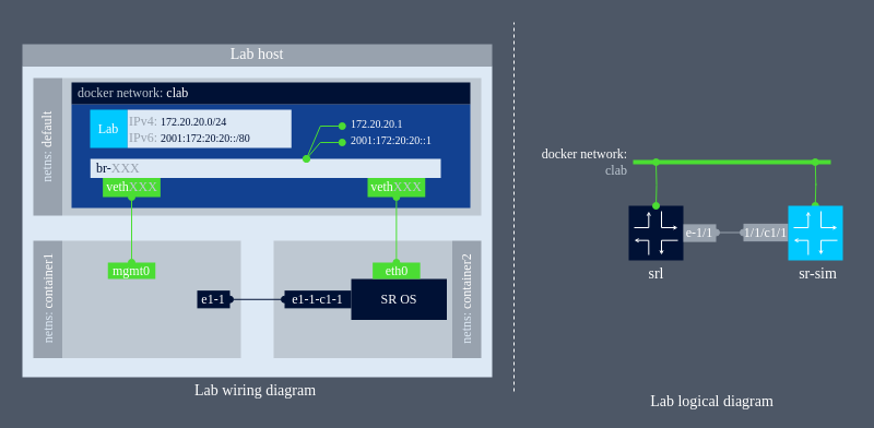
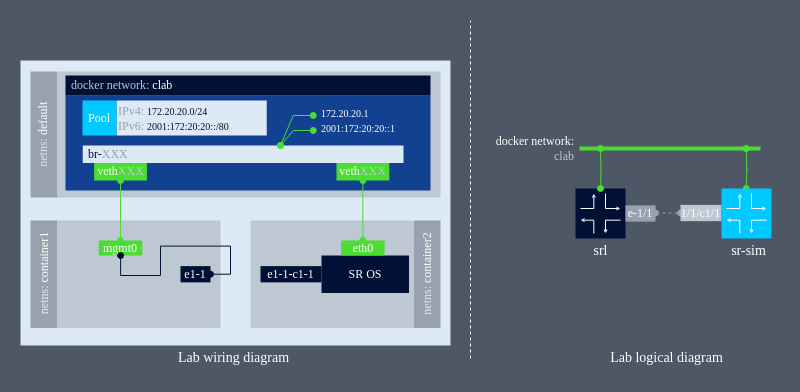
- <mxCell id="3" value="&lt;span style=&quot;font-size: 14px&quot;&gt;Lab host&lt;/span&gt;" style="rounded=0;whiteSpace=wrap;html=1;fontSize=12;align=center;fontFamily=Manrope;fontSource=https%3A%2F%2Ffonts.googleapis.com%2Fcss%3Ffamily%3DManrope;dashed=1;strokeColor=none;fillColor=#98A2AE;fontColor=#FFFFFF;" parent="1" vertex="1"><mxGeometry x="20" y="40" width="430" height="20" as="geometry" /></mxCell>
- <mxCell id="15" value="&lt;font face=&quot;Fira Code&quot; data-font-src=&quot;https://fonts.googleapis.com/css?family=Fira+Code&quot;&gt;Lab&lt;br&gt;&lt;/font&gt;" style="rounded=0;whiteSpace=wrap;html=1;fontSize=12;align=center;strokeColor=none;fontFamily=Manrope;fontSource=https%3A%2F%2Ffonts.googleapis.com%2Fcss%3Ffamily%3DManrope;fontColor=#FFFFFF;spacingLeft=0;verticalAlign=middle;fillColor=#00C9FF;" parent="1" vertex="1"><mxGeometry x="82" y="100" width="34.25" height="35" as="geometry" /></mxCell>
+ <mxCell id="15" value="&lt;font face=&quot;Fira Code&quot; data-font-src=&quot;https://fonts.googleapis.com/css?family=Fira+Code&quot;&gt;Pool&lt;br&gt;&lt;/font&gt;" style="rounded=0;whiteSpace=wrap;html=1;fontSize=12;align=center;strokeColor=none;fontFamily=Manrope;fontSource=https%3A%2F%2Ffonts.googleapis.com%2Fcss%3Ffamily%3DManrope;fontColor=#FFFFFF;spacingLeft=0;verticalAlign=middle;fillColor=#00C9FF;" parent="1" vertex="1"><mxGeometry x="82" y="100" width="34.25" height="35" as="geometry" /></mxCell>
- <mxCell id="44" style="edgeStyle=orthogonalEdgeStyle;rounded=0;orthogonalLoop=1;jettySize=auto;html=1;fontFamily=Manrope;fontSize=12;fontColor=#FFFFFF;endArrow=oval;endFill=1;startArrow=oval;startFill=1;entryX=1;entryY=0.5;entryDx=0;entryDy=0;exitX=0;exitY=0.5;exitDx=0;exitDy=0;strokeColor=#98A2AE;" parent="1" source="46" target="45" edge="1"><mxGeometry relative="1" as="geometry"><mxPoint x="605" y="153" as="sourcePoint" /><mxPoint x="605" y="193" as="targetPoint" /></mxGeometry></mxCell>
+ <mxCell id="44" style="edgeStyle=orthogonalEdgeStyle;rounded=0;orthogonalLoop=1;jettySize=auto;html=1;fontFamily=Manrope;fontSize=12;fontColor=#FFFFFF;endArrow=oval;endFill=1;startArrow=oval;startFill=1;entryX=1;entryY=0.5;entryDx=0;entryDy=0;exitX=0;exitY=0.5;exitDx=0;exitDy=0;strokeColor=#98A2AE;dashed=1;" parent="1" source="46" target="45" edge="1"><mxGeometry relative="1" as="geometry"><mxPoint x="605" y="153" as="sourcePoint" /><mxPoint x="605" y="193" as="targetPoint" /></mxGeometry></mxCell>
- <mxCell id="46" value="1/1/c1/1" style="rounded=0;whiteSpace=wrap;html=1;fontFamily=Manrope;fontSize=12;fontColor=#FFFFFF;align=center;strokeColor=none;rotation=0;horizontal=1;fillColor=#98A2AE;" parent="1" vertex="1"><mxGeometry x="680" y="204.38" width="41" height="16.25" as="geometry" /></mxCell>
+ <mxCell id="46" value="1/1/c1/1" style="rounded=0;whiteSpace=wrap;html=1;fontFamily=Manrope;fontSize=12;fontColor=#FFFFFF;align=center;strokeColor=none;rotation=0;horizontal=1;fillColor=#bec8d2;" parent="1" vertex="1"><mxGeometry x="680" y="204.38" width="41" height="16.25" as="geometry" /></mxCell>
- <mxCell id="41" style="edgeStyle=orthogonalEdgeStyle;rounded=0;orthogonalLoop=1;jettySize=auto;html=1;exitX=1;exitY=0.5;exitDx=0;exitDy=0;entryX=0;entryY=0.5;entryDx=0;entryDy=0;fontFamily=Manrope;fontSize=12;fontColor=#FFFFFF;endArrow=oval;endFill=1;startArrow=oval;startFill=1;strokeColor=#001135;" parent="1" source="39" target="40" edge="1"><mxGeometry relative="1" as="geometry"><mxPoint x="125" y="234.99" as="sourcePoint" /><mxPoint x="125.005" y="179.99" as="targetPoint" /></mxGeometry></mxCell>
+ <mxCell id="41" style="edgeStyle=orthogonalEdgeStyle;rounded=0;orthogonalLoop=1;jettySize=auto;html=1;exitX=1;exitY=0.5;exitDx=0;exitDy=0;fontFamily=Manrope;fontSize=12;fontColor=#FFFFFF;endArrow=oval;endFill=1;startArrow=oval;startFill=1;strokeColor=#001135;" parent="1" source="39" target="5" edge="1"><mxGeometry relative="1" as="geometry"><mxPoint x="125" y="234.99" as="sourcePoint" /><mxPoint x="125.005" y="179.99" as="targetPoint" /></mxGeometry></mxCell>
- <mxCell id="31" value="&lt;font&gt;Lab logical diagram&lt;/font&gt;" style="text;html=1;align=center;verticalAlign=middle;resizable=0;points=[];autosize=1;fontSize=14;fontFamily=Manrope;fontStyle=0;fontColor=#FFFFFF;" parent="1" vertex="1"><mxGeometry x="584" y="356.5" width="134" height="22" as="geometry" /></mxCell>
+ <mxCell id="31" value="&lt;font&gt;Lab logical diagram&lt;/font&gt;" style="text;html=1;align=center;verticalAlign=middle;resizable=0;points=[];autosize=1;fontSize=14;fontFamily=Manrope;fontStyle=0;fontColor=#FFFFFF;" parent="1" vertex="1"><mxGeometry x="599" y="346.5" width="134" height="22" as="geometry" /></mxCell>
